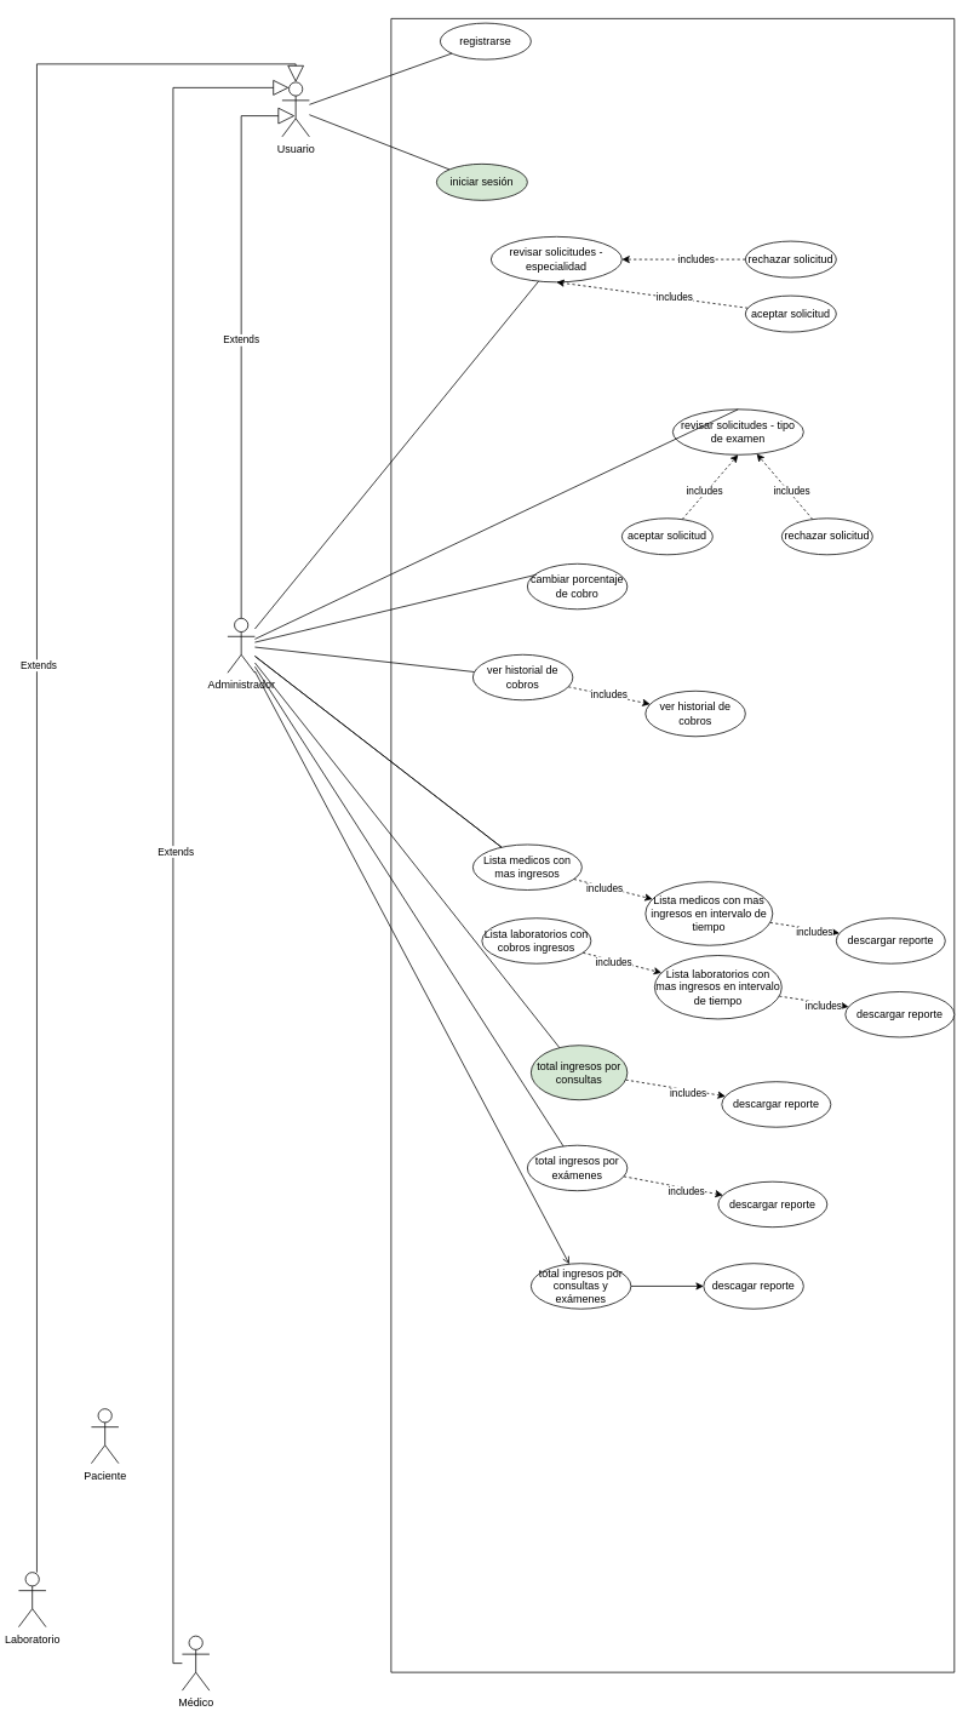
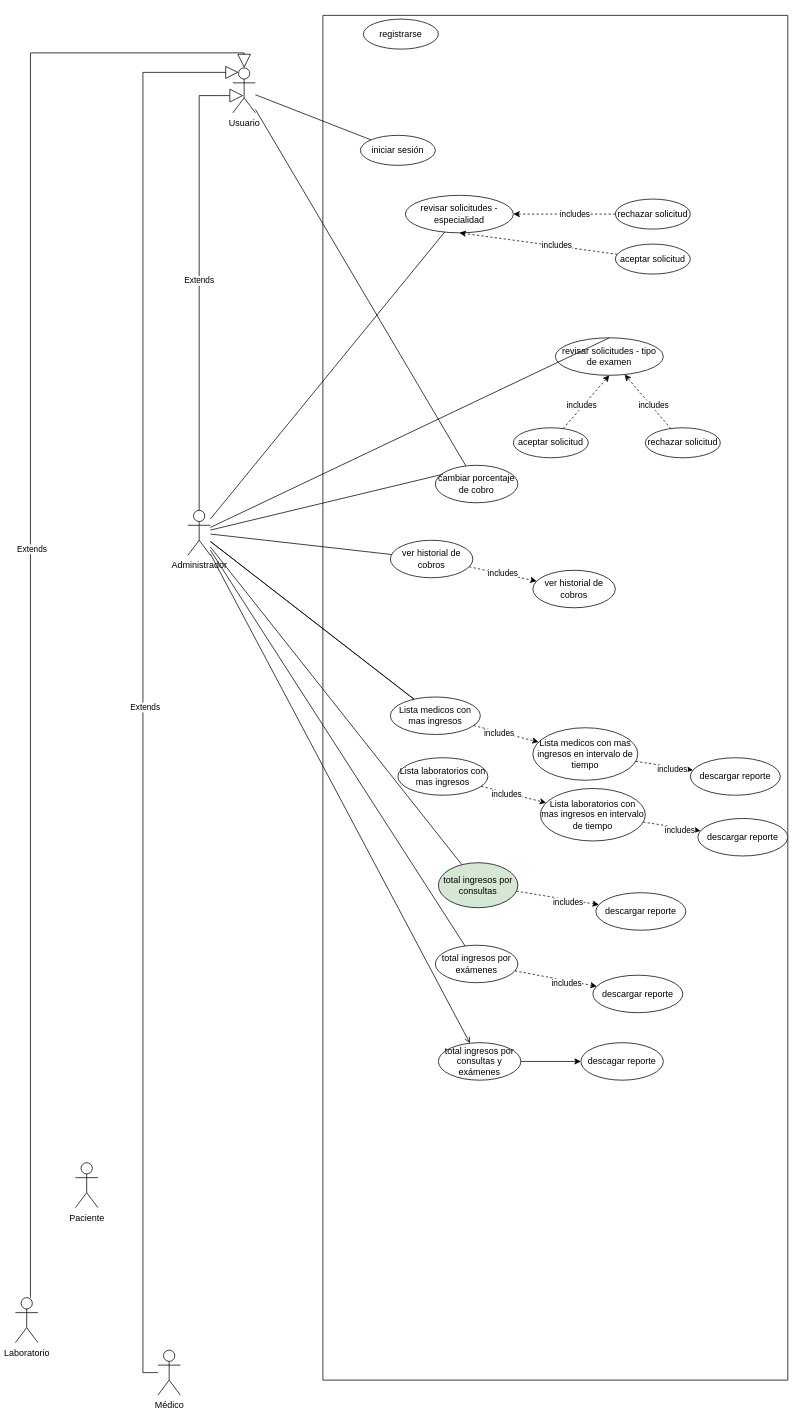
- <mxCell id="66" style="rounded=0;orthogonalLoop=1;jettySize=auto;html=1;endArrow=none;endFill=0;" edge="1" parent="1" source="68" target="3"><mxGeometry relative="1" as="geometry" /></mxCell>
+ <mxCell id="66" style="rounded=0;orthogonalLoop=1;jettySize=auto;html=1;endArrow=none;endFill=0;" edge="1" parent="1" source="68" target="19"><mxGeometry relative="1" as="geometry" /></mxCell>
- <mxCell id="4" value="iniciar sesión" style="ellipse;whiteSpace=wrap;html=1;align=center;fillColor=#d5e8d4;" vertex="1" parent="2"><mxGeometry x="50" y="160" width="100" height="40" as="geometry" /></mxCell>
+ <mxCell id="4" value="iniciar sesión" style="ellipse;whiteSpace=wrap;html=1;align=center;" vertex="1" parent="2"><mxGeometry x="50" y="160" width="100" height="40" as="geometry" /></mxCell>
- <mxCell id="43" value="Lista laboratorios con cobros ingresos" style="ellipse;whiteSpace=wrap;html=1;align=center;" vertex="1" parent="2"><mxGeometry x="100" y="990" width="120" height="50" as="geometry" /></mxCell>
+ <mxCell id="43" value="Lista laboratorios con mas ingresos" style="ellipse;whiteSpace=wrap;html=1;align=center;" vertex="1" parent="2"><mxGeometry x="100" y="990" width="120" height="50" as="geometry" /></mxCell>
- <mxCell id="62" value="Médico" style="shape=umlActor;verticalLabelPosition=bottom;verticalAlign=top;html=1;" vertex="1" parent="1"><mxGeometry x="200" y="1800" width="30" height="60" as="geometry" /></mxCell>
+ <mxCell id="62" value="Médico" style="shape=umlActor;verticalLabelPosition=bottom;verticalAlign=top;html=1;" vertex="1" parent="1"><mxGeometry x="210" y="1800" width="30" height="60" as="geometry" /></mxCell>
